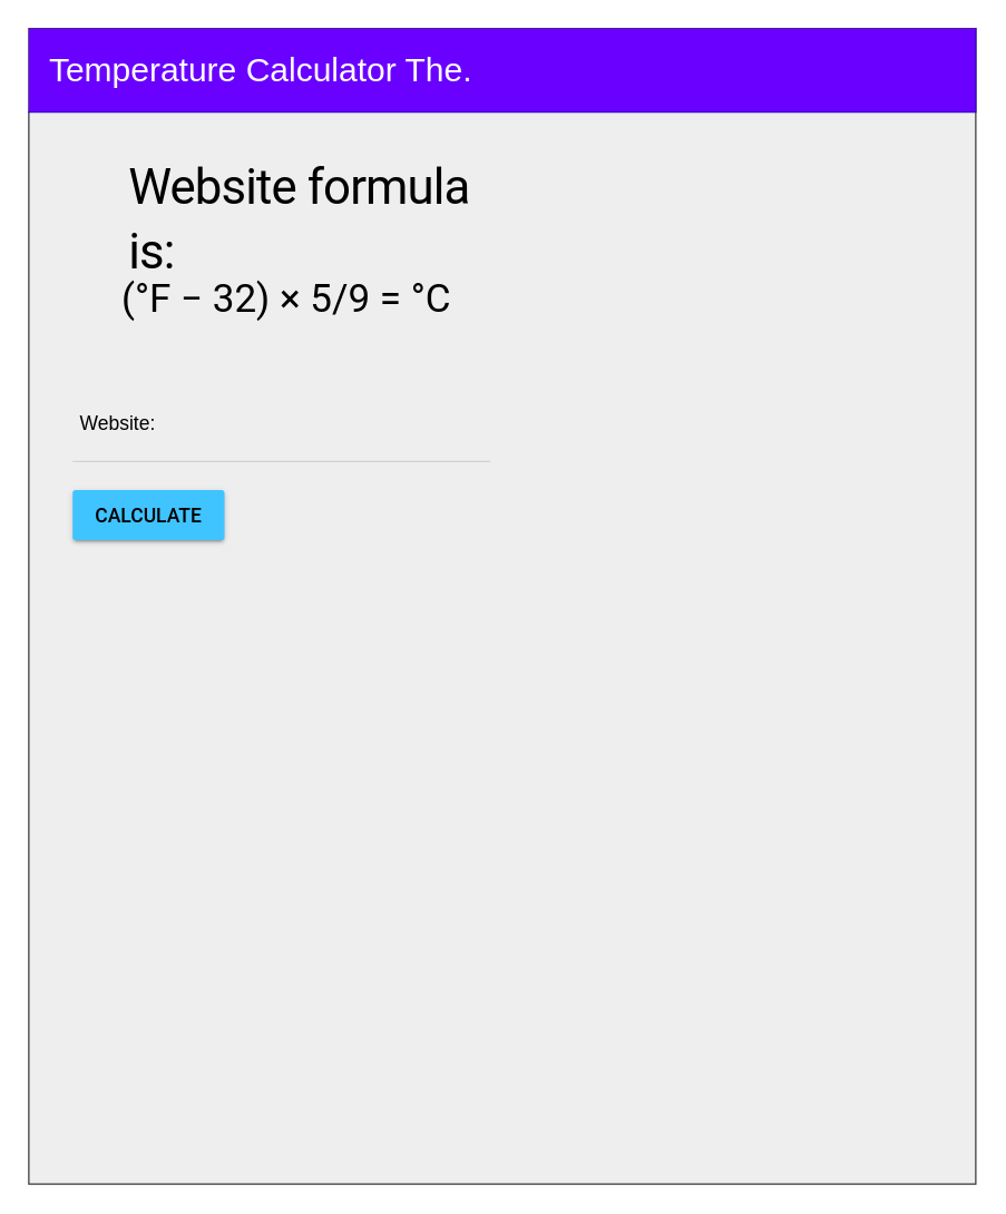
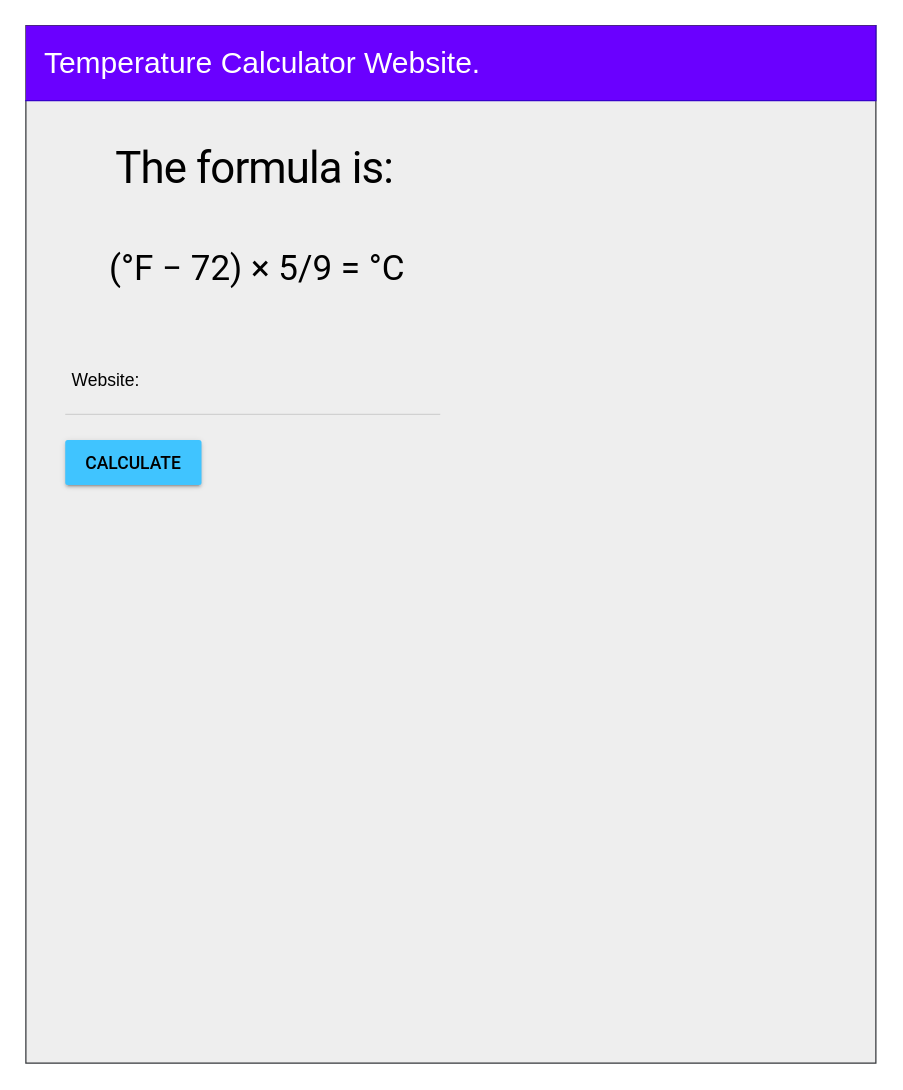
- <mxCell id="3" value="&lt;p style=&quot;line-height: 1.2&quot;&gt;&lt;font style=&quot;font-size: 24px&quot;&gt;&amp;nbsp; Temperature Calculator The.&lt;/font&gt;&lt;/p&gt;" style="shape=partialRectangle;whiteSpace=wrap;html=1;top=0;left=0;fillColor=#6a00ff;align=left;fontColor=#ffffff;strokeColor=#3700CC;" vertex="1" parent="1"><mxGeometry x="20" y="20" width="680" height="60" as="geometry" /></mxCell>
+ <mxCell id="3" value="&lt;p style=&quot;line-height: 1.2&quot;&gt;&lt;font style=&quot;font-size: 24px&quot;&gt;&amp;nbsp; Temperature Calculator Website.&lt;/font&gt;&lt;/p&gt;" style="shape=partialRectangle;whiteSpace=wrap;html=1;top=0;left=0;fillColor=#6a00ff;align=left;fontColor=#ffffff;strokeColor=#3700CC;" vertex="1" parent="1"><mxGeometry x="20" y="20" width="680" height="60" as="geometry" /></mxCell>
- <mxCell id="5" value="&lt;h1 style=&quot;padding: 0px ; font-size: 35px ; line-height: 1.35 ; letter-spacing: -0.02em ; margin: 24px 0px 24px 40px ; font-family: &amp;#34;roboto&amp;#34; , &amp;#34;helvetica&amp;#34; , &amp;#34;arial&amp;#34; , sans-serif ; font-weight: 400 ; font-style: normal ; text-indent: 0px ; text-transform: none ; word-spacing: 0px&quot;&gt;&lt;font color=&quot;#000000&quot;&gt;Website formula is:&lt;/font&gt;&lt;/h1&gt;" style="text;whiteSpace=wrap;html=1;fontSize=25;" vertex="1" parent="1"><mxGeometry x="50" y="80" width="290" height="110" as="geometry" /></mxCell>
+ <mxCell id="5" value="&lt;h1 style=&quot;padding: 0px ; font-size: 35px ; line-height: 1.35 ; letter-spacing: -0.02em ; margin: 24px 0px 24px 40px ; font-family: &amp;#34;roboto&amp;#34; , &amp;#34;helvetica&amp;#34; , &amp;#34;arial&amp;#34; , sans-serif ; font-weight: 400 ; font-style: normal ; text-indent: 0px ; text-transform: none ; word-spacing: 0px&quot;&gt;&lt;font color=&quot;#000000&quot;&gt;The formula is:&lt;/font&gt;&lt;/h1&gt;" style="text;whiteSpace=wrap;html=1;fontSize=25;" vertex="1" parent="1"><mxGeometry x="50" y="80" width="290" height="110" as="geometry" /></mxCell>
- <mxCell id="4" value="&lt;h2 style=&quot;padding: 0px ; font-family: &amp;#34;roboto&amp;#34; , &amp;#34;helvetica&amp;#34; , &amp;#34;arial&amp;#34; , sans-serif ; font-weight: 400 ; font-size: 28px ; line-height: 48px ; margin: 24px 0px 24px 30px ; font-style: normal ; letter-spacing: normal ; text-indent: 0px ; text-transform: none ; word-spacing: 0px&quot;&gt;&lt;font color=&quot;#000000&quot;&gt;(°F − 32) × 5/9 = °C&lt;/font&gt;&lt;/h2&gt;" style="text;whiteSpace=wrap;html=1;fontSize=25;" vertex="1" parent="1"><mxGeometry x="55" y="160" width="300" height="110" as="geometry" /></mxCell>
+ <mxCell id="4" value="&lt;h2 style=&quot;padding: 0px ; font-family: &amp;#34;roboto&amp;#34; , &amp;#34;helvetica&amp;#34; , &amp;#34;arial&amp;#34; , sans-serif ; font-weight: 400 ; font-size: 28px ; line-height: 48px ; margin: 24px 0px 24px 30px ; font-style: normal ; letter-spacing: normal ; text-indent: 0px ; text-transform: none ; word-spacing: 0px&quot;&gt;&lt;font color=&quot;#000000&quot;&gt;(°F − 72) × 5/9 = °C&lt;/font&gt;&lt;/h2&gt;" style="text;whiteSpace=wrap;html=1;fontSize=25;" vertex="1" parent="1"><mxGeometry x="55" y="160" width="300" height="110" as="geometry" /></mxCell>
